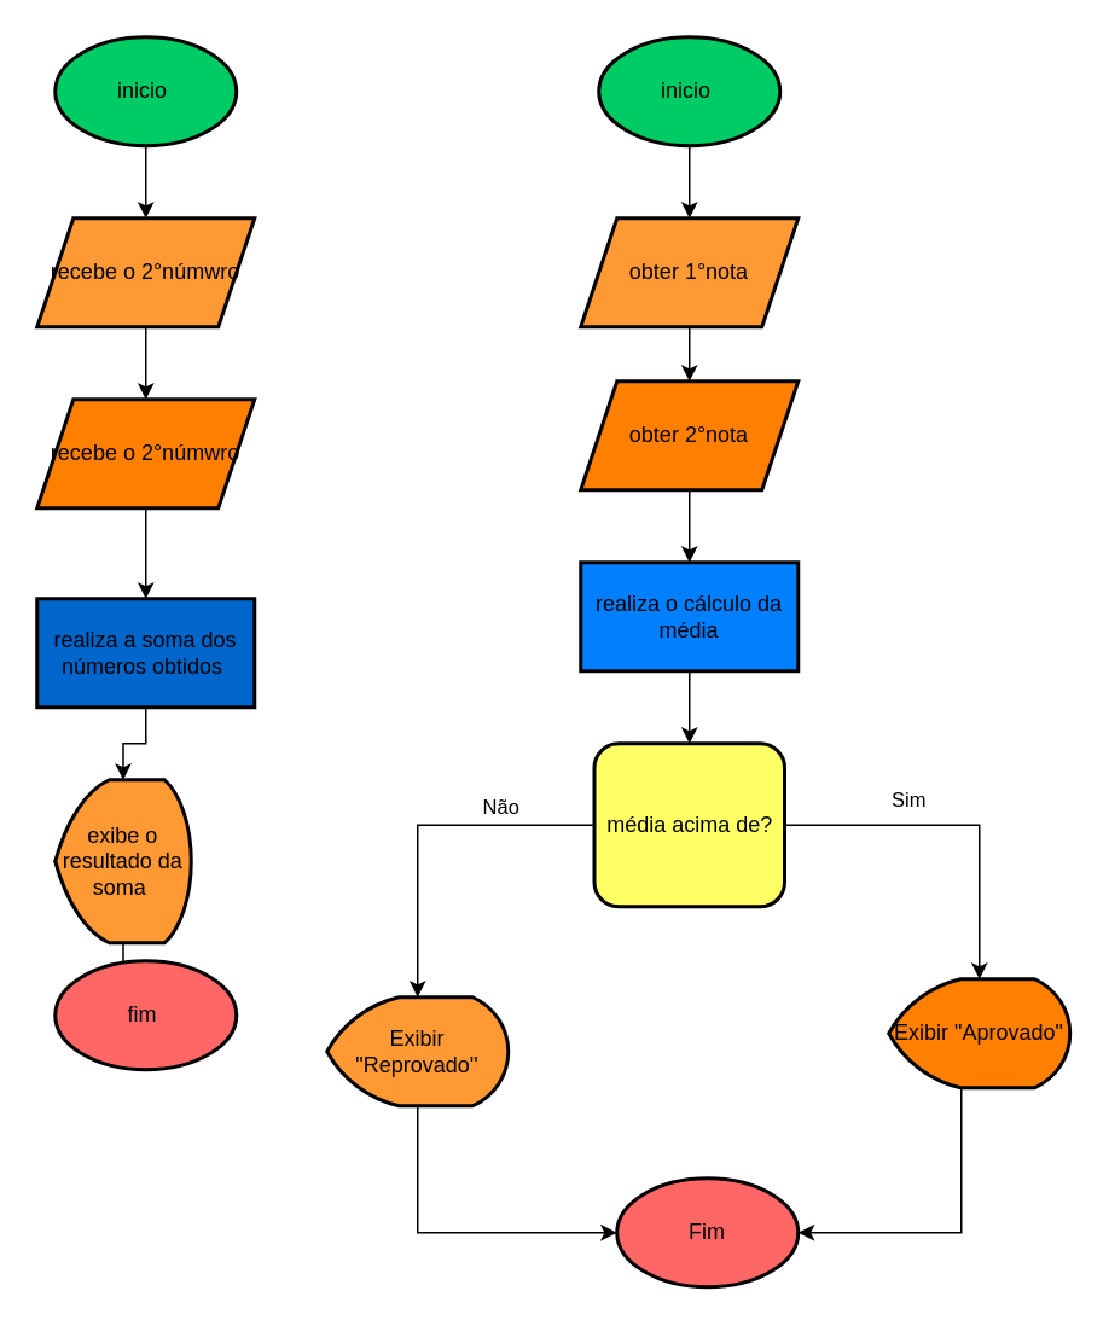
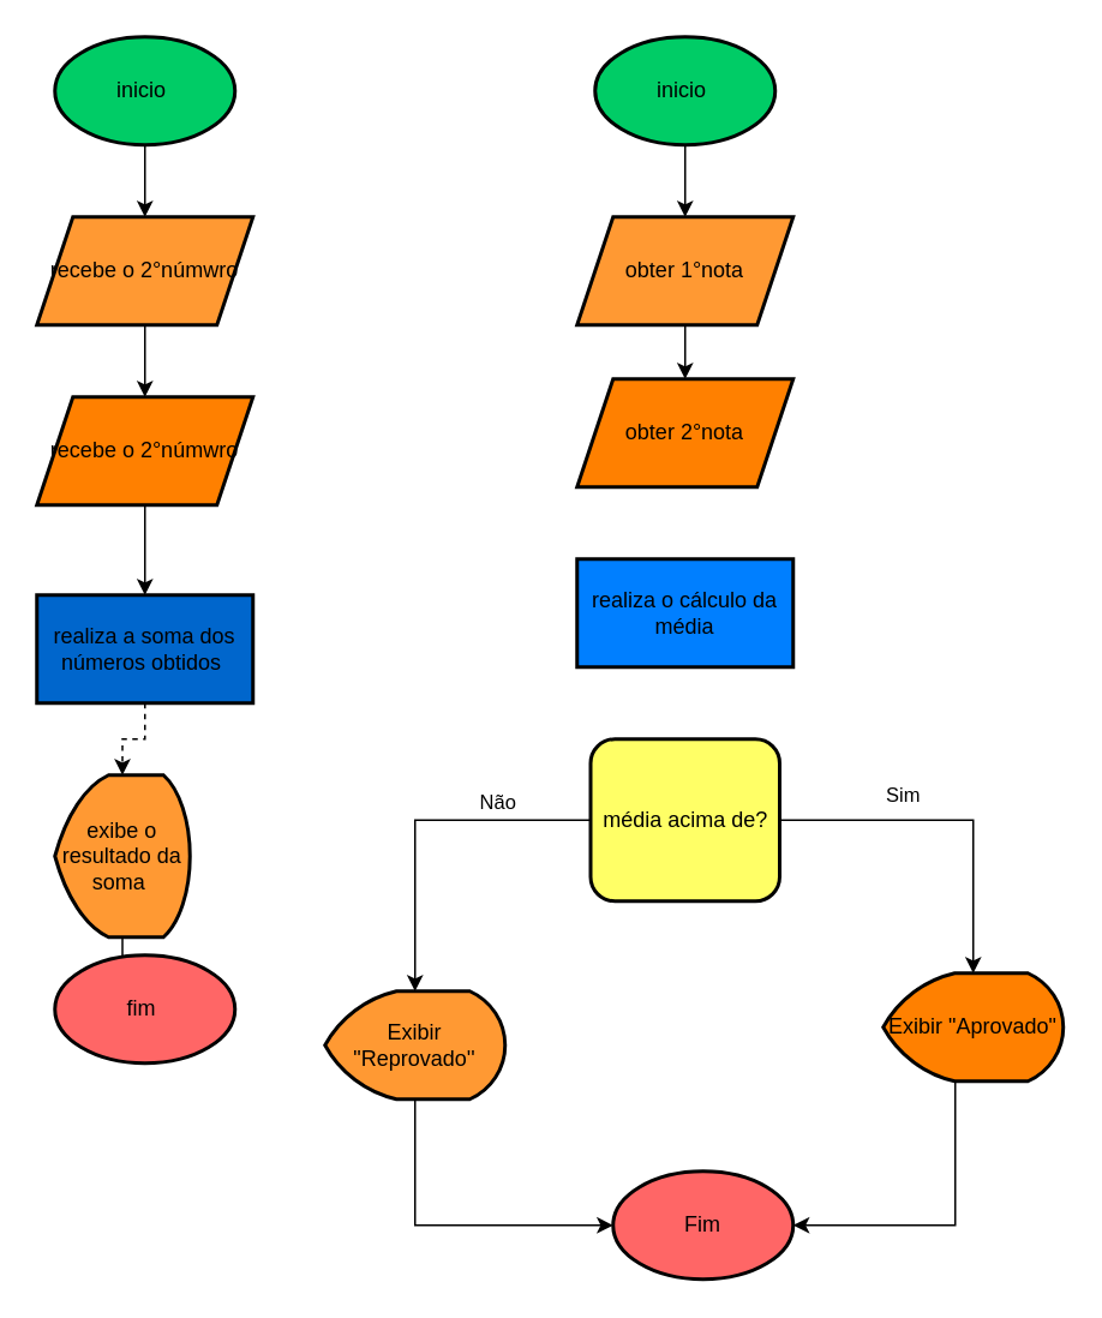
- <mxCell id="17" value="" style="edgeStyle=orthogonalEdgeStyle;rounded=0;orthogonalLoop=1;jettySize=auto;html=1;" edge="1" parent="1" source="18" target="20"><mxGeometry relative="1" as="geometry" /></mxCell>
- <mxCell id="19" value="" style="edgeStyle=orthogonalEdgeStyle;rounded=0;orthogonalLoop=1;jettySize=auto;html=1;" edge="1" parent="1" source="20" target="25"><mxGeometry relative="1" as="geometry" /></mxCell>
- <mxCell id="8" value="" style="edgeStyle=orthogonalEdgeStyle;rounded=0;orthogonalLoop=1;jettySize=auto;html=1;" edge="1" parent="1" source="9" target="11"><mxGeometry relative="1" as="geometry" /></mxCell>
+ <mxCell id="8" value="" style="edgeStyle=orthogonalEdgeStyle;rounded=0;orthogonalLoop=1;jettySize=auto;html=1;dashed=1;" edge="1" parent="1" source="9" target="11"><mxGeometry relative="1" as="geometry" /></mxCell>
